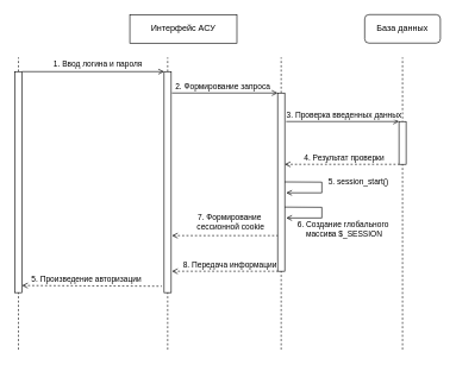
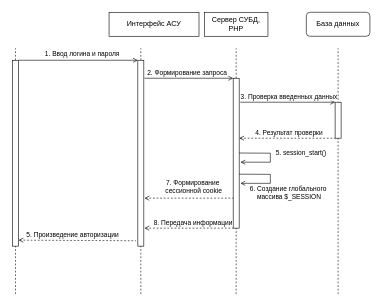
+ <mxCell id="3" value="Сервер СУБД, PHP" style="rounded=0;whiteSpace=wrap;html=1;" vertex="1" parent="1"><mxGeometry x="340" y="20" width="106" height="40" as="geometry" /></mxCell>
